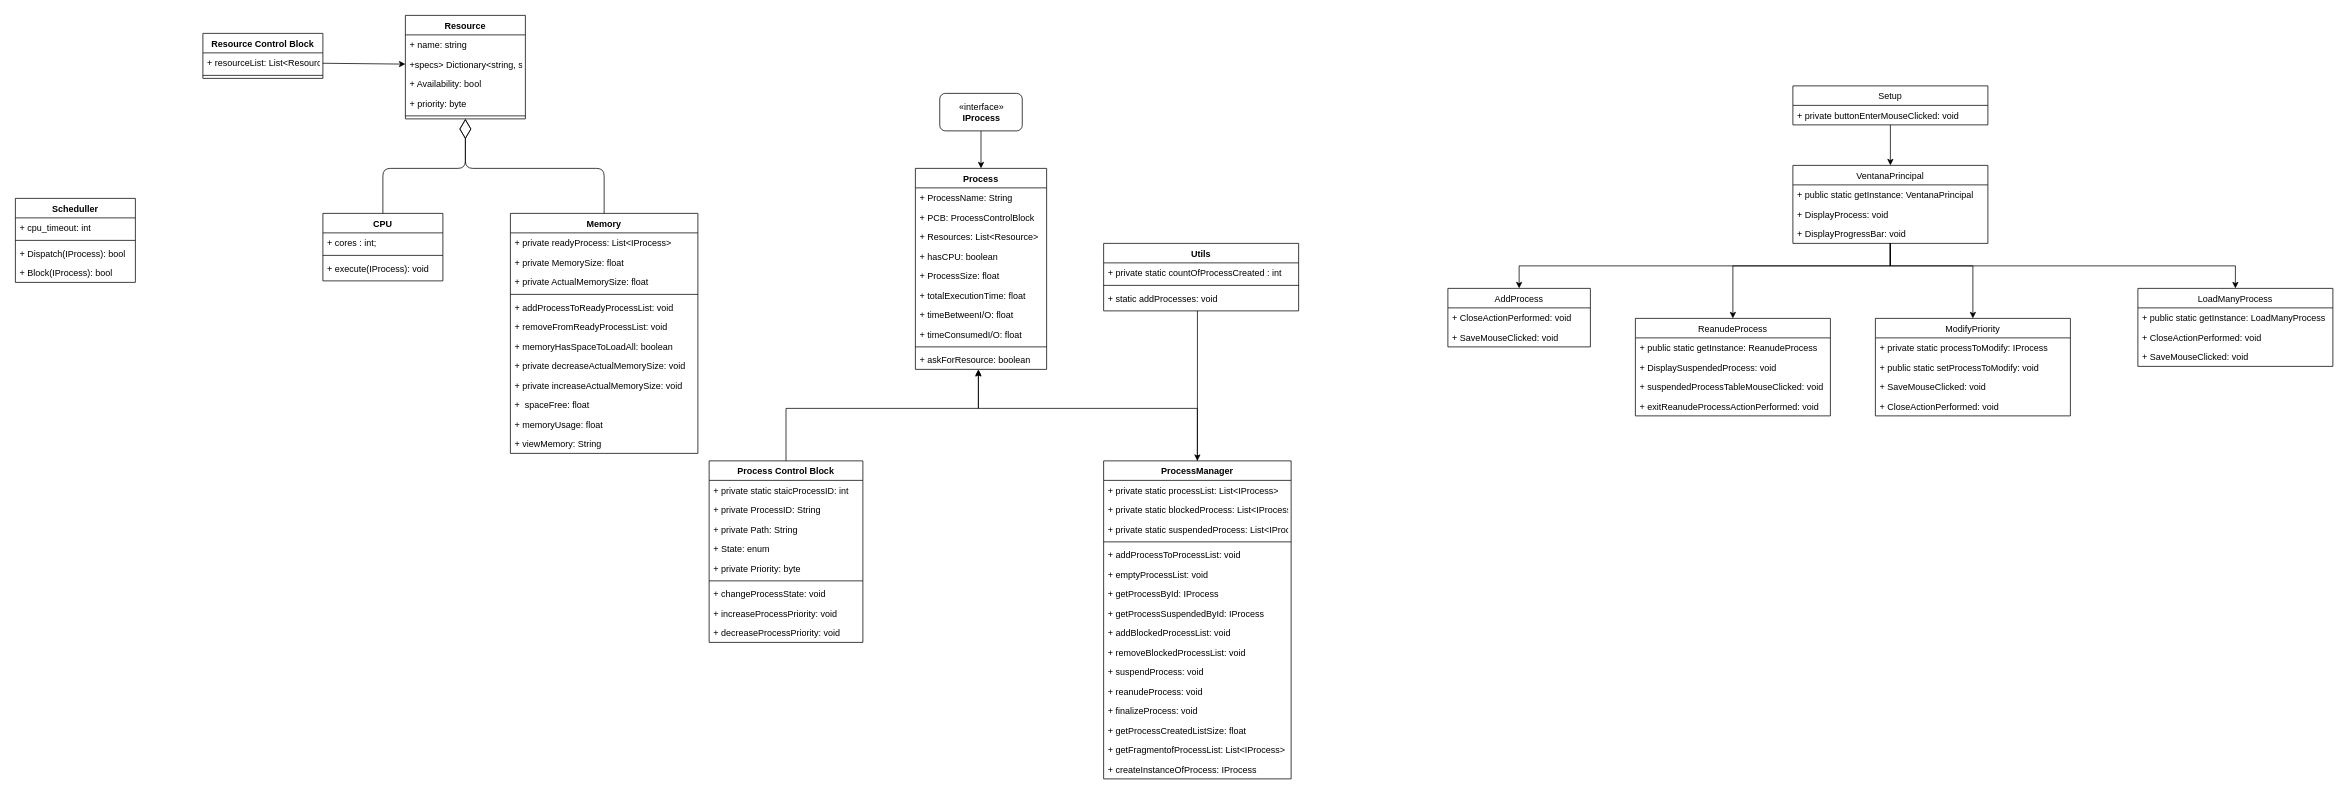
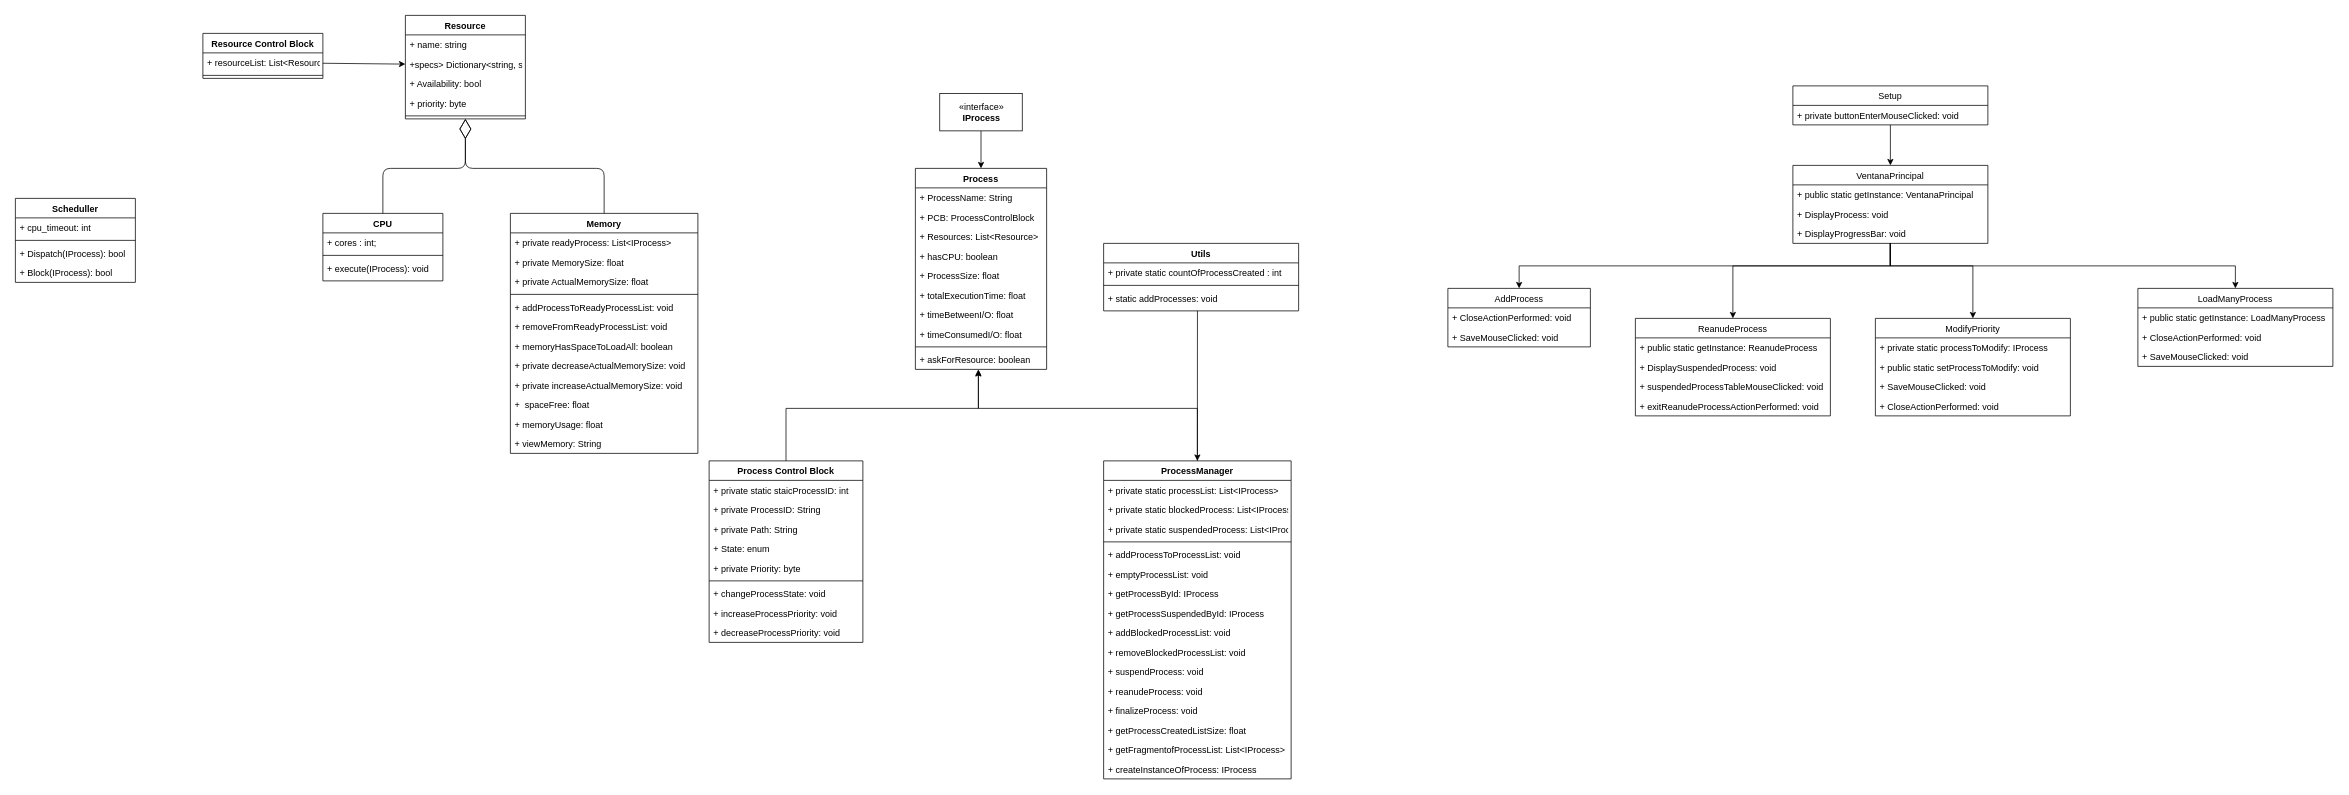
- <mxCell id="18" value="«interface»&lt;br&gt;&lt;b&gt;IProcess&lt;/b&gt;" style="html=1;rounded=1;" parent="1" vertex="1"><mxGeometry x="1252.5" y="124" width="110" height="50" as="geometry" /></mxCell>
+ <mxCell id="18" value="«interface»&lt;br&gt;&lt;b&gt;IProcess&lt;/b&gt;" style="html=1;" parent="1" vertex="1"><mxGeometry x="1252.5" y="124" width="110" height="50" as="geometry" /></mxCell>
